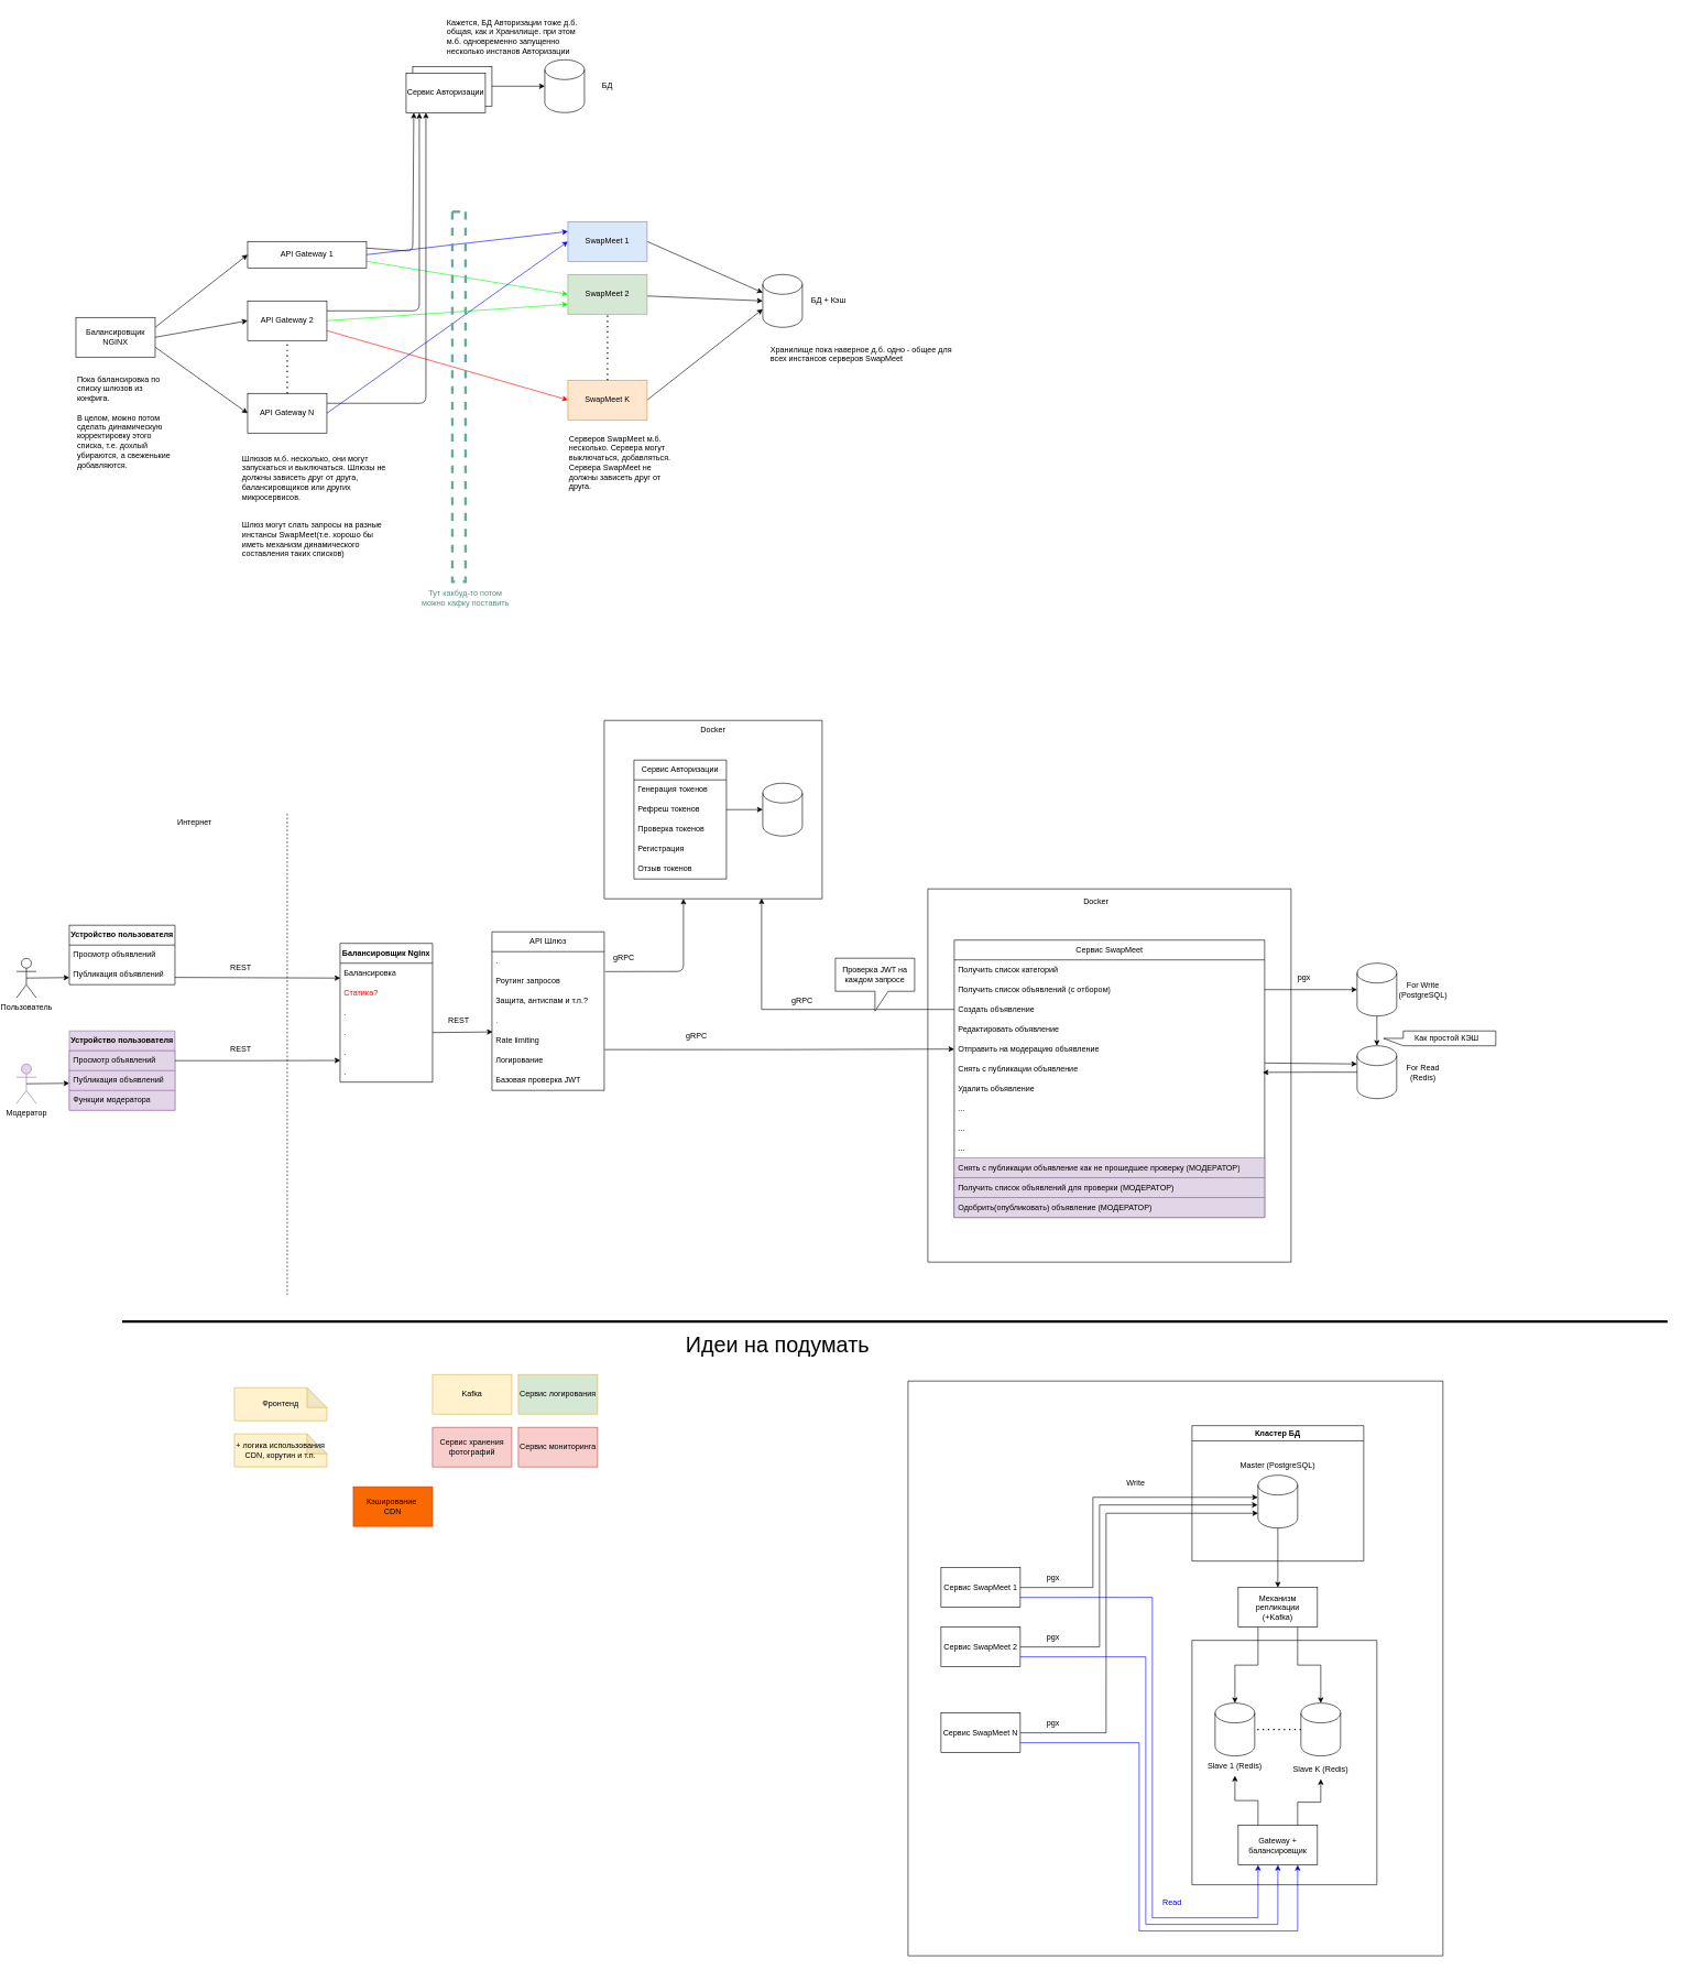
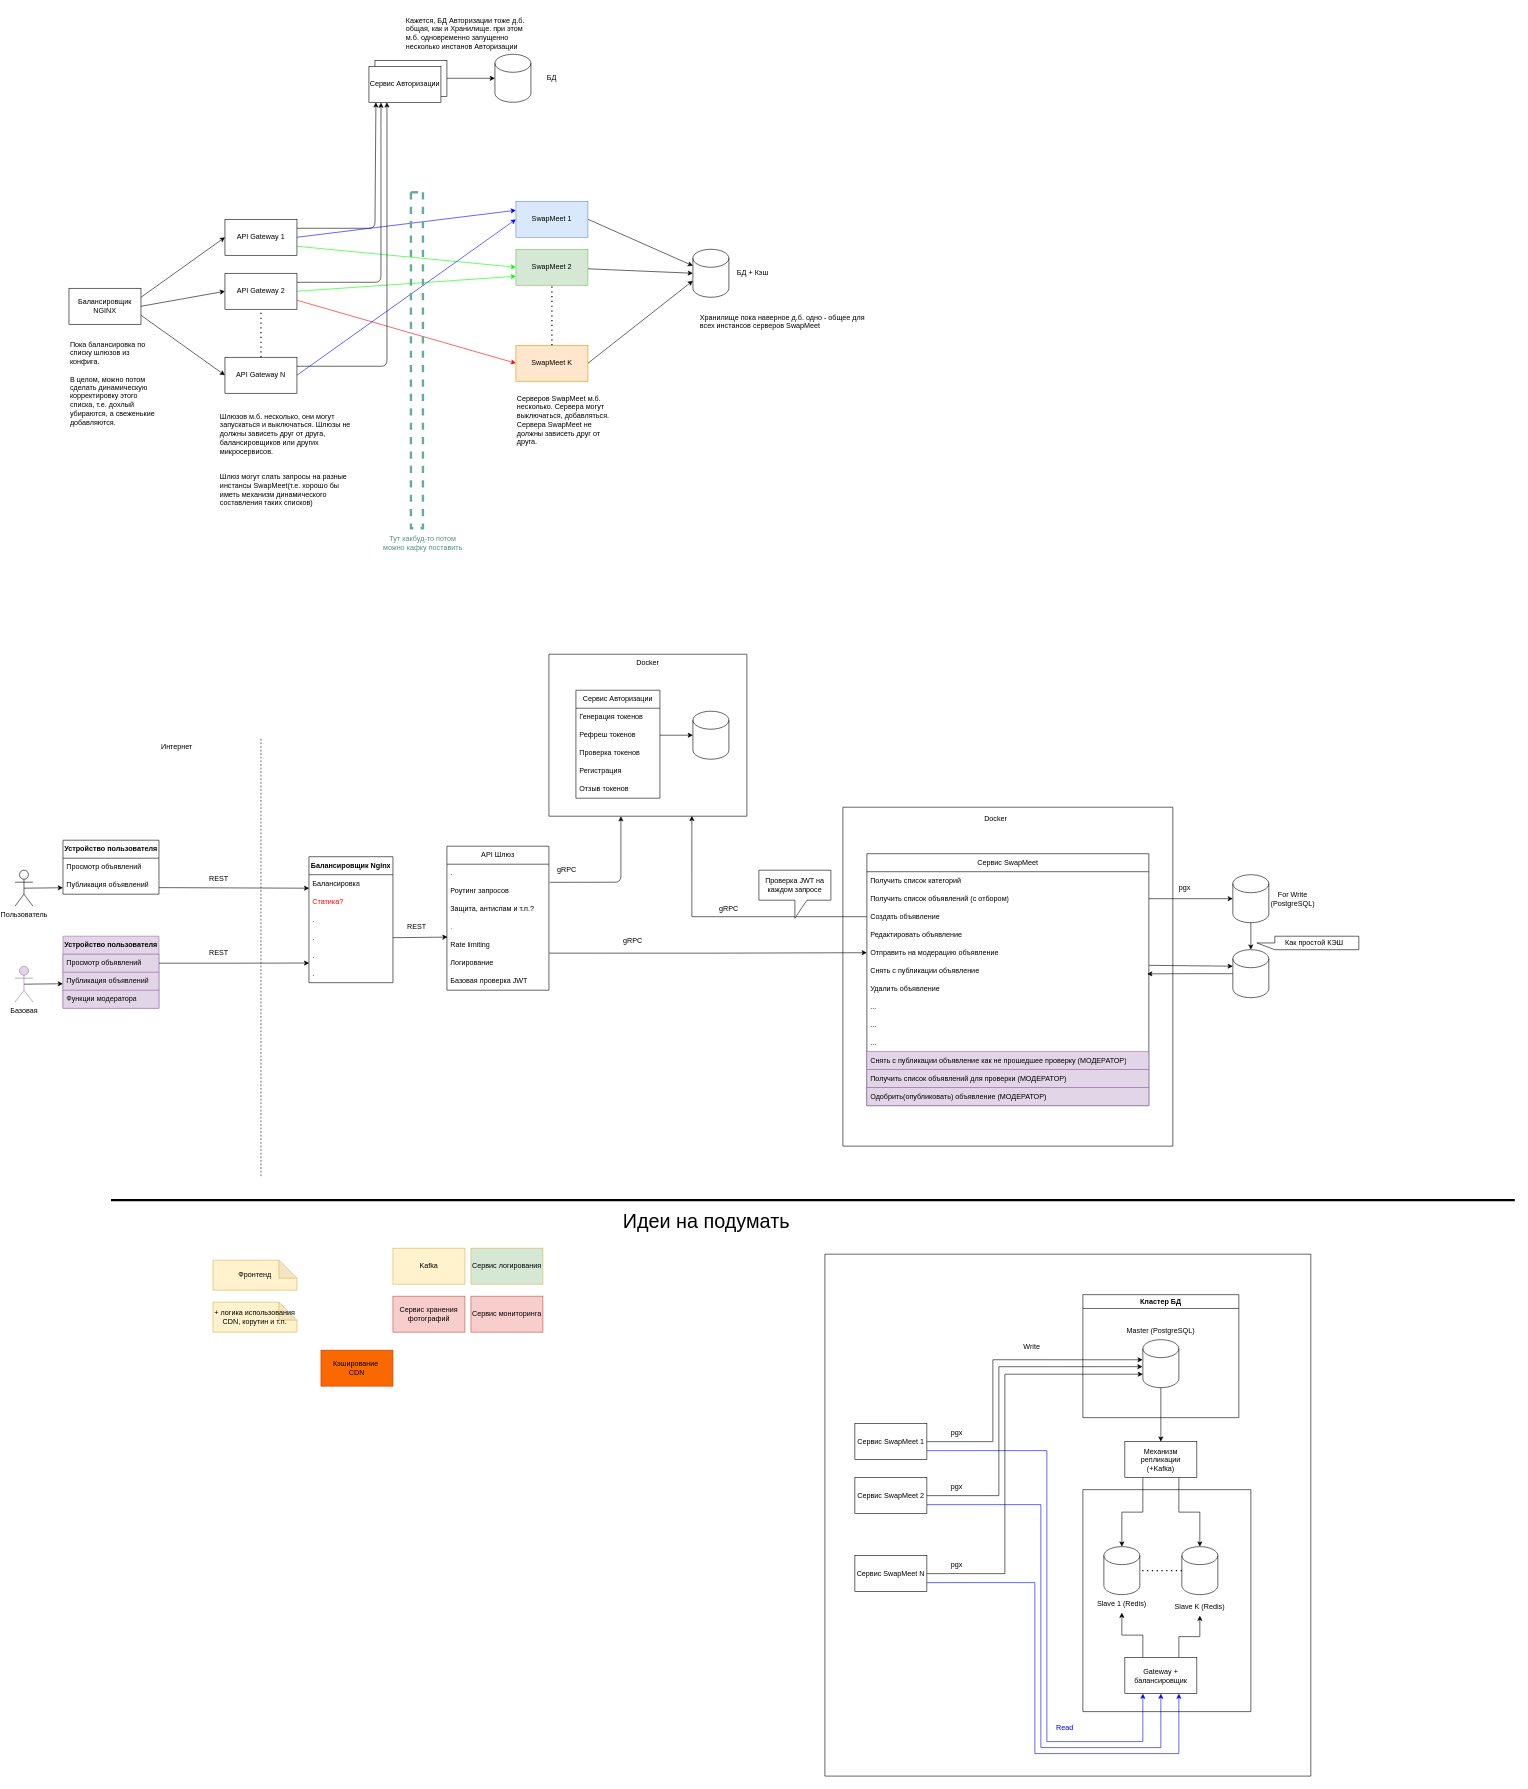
- <mxCell id="127" value="API Gateway 1" style="rounded=0;whiteSpace=wrap;html=1;" parent="1" vertex="1"><mxGeometry x="370" y="365" width="180" height="40" as="geometry" /></mxCell>
+ <mxCell id="127" value="API Gateway 1" style="rounded=0;whiteSpace=wrap;html=1;" parent="1" vertex="1"><mxGeometry x="370" y="365" width="120" height="60" as="geometry" /></mxCell>
- <mxCell id="86" value="For Read (Redis)" style="text;html=1;align=center;verticalAlign=middle;whiteSpace=wrap;rounded=0;" parent="1" vertex="1"><mxGeometry x="2120" y="1607.52" width="60" height="30" as="geometry" /></mxCell>
- <mxCell id="100" value="Модератор" style="shape=umlActor;verticalLabelPosition=bottom;verticalAlign=top;html=1;outlineConnect=0;fillColor=#e1d5e7;strokeColor=#9673a6;" parent="1" vertex="1"><mxGeometry x="20" y="1610" width="30" height="60" as="geometry" /></mxCell>
+ <mxCell id="100" value="Базовая" style="shape=umlActor;verticalLabelPosition=bottom;verticalAlign=top;html=1;outlineConnect=0;fillColor=#e1d5e7;strokeColor=#9673a6;" parent="1" vertex="1"><mxGeometry x="20" y="1610" width="30" height="60" as="geometry" /></mxCell>
